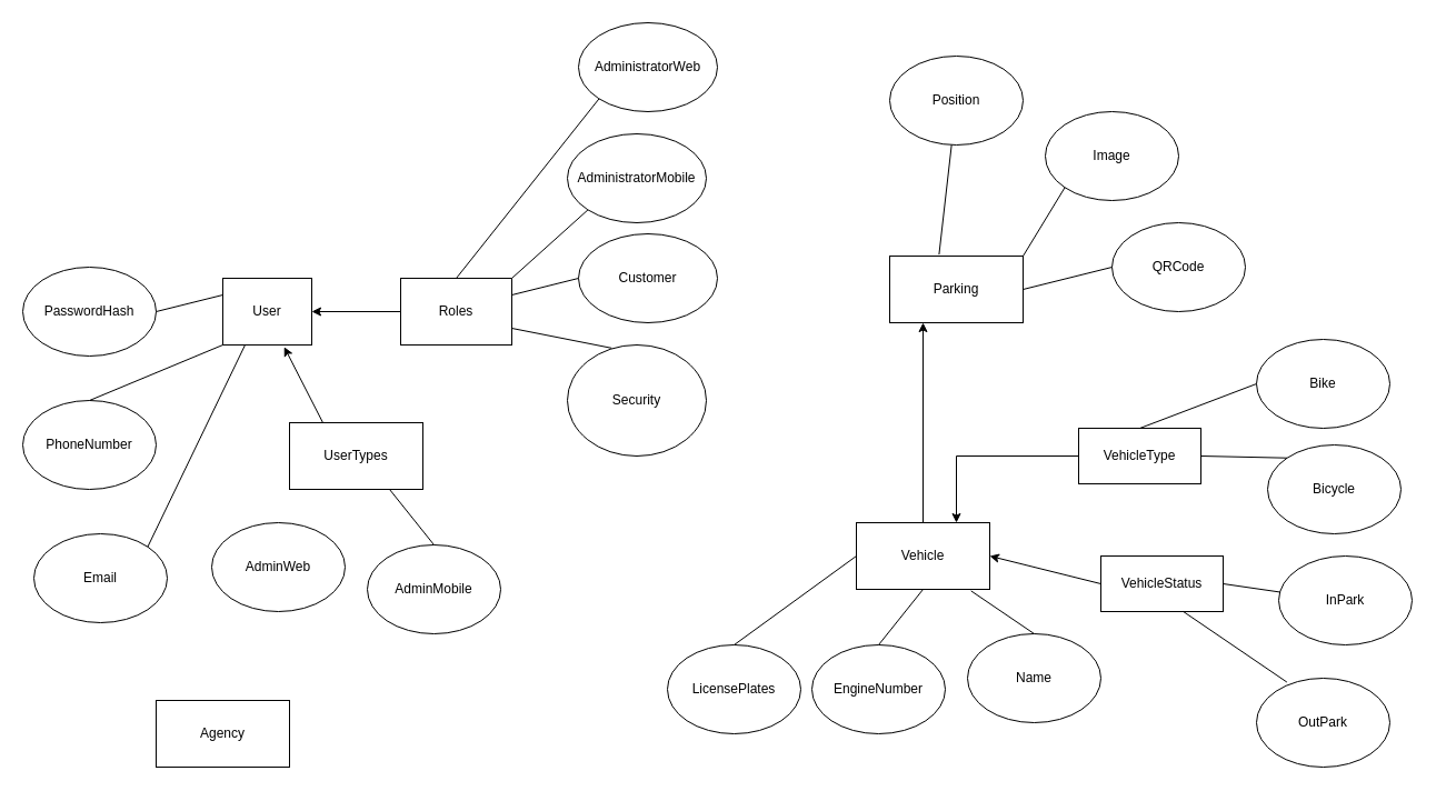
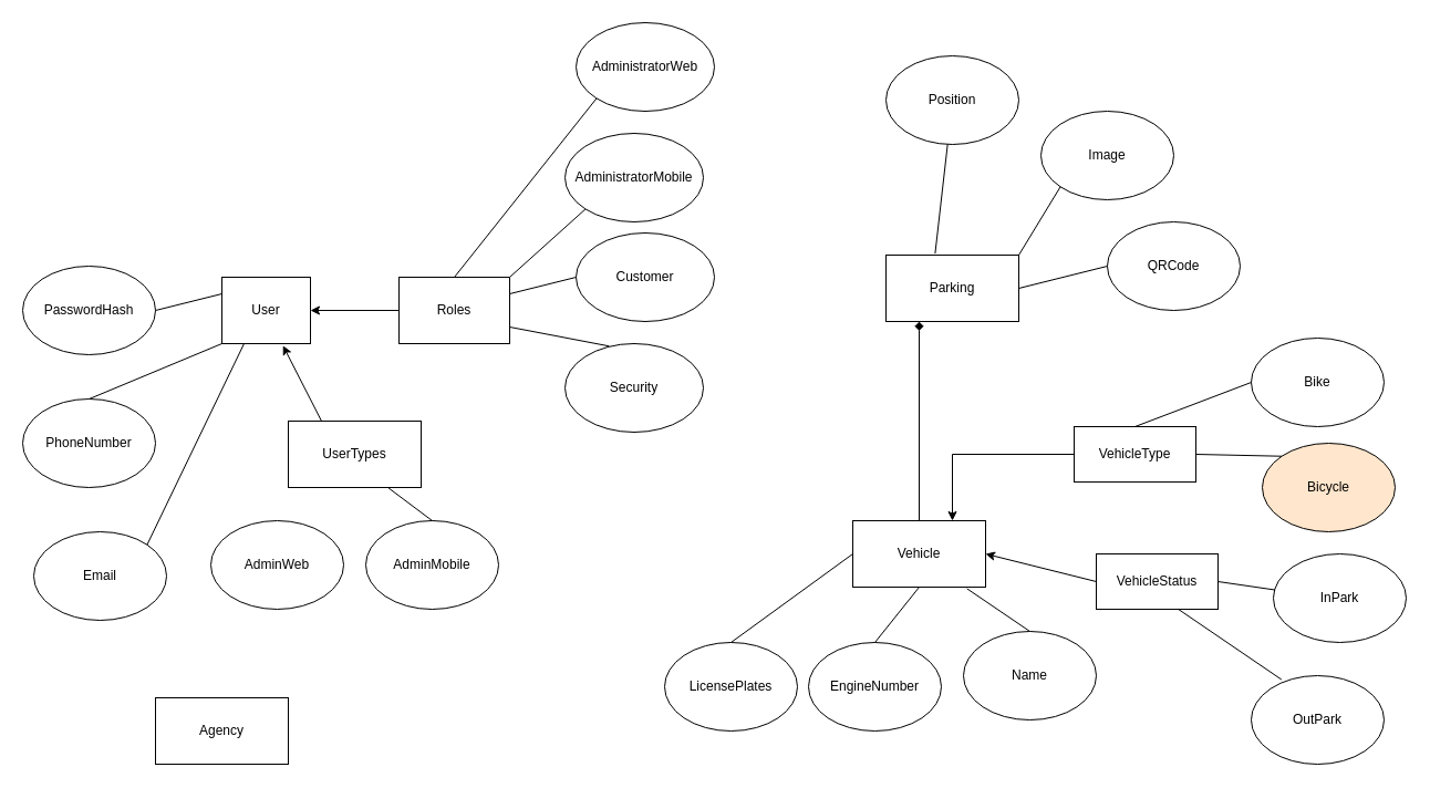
- <mxCell id="4" style="edgeStyle=orthogonalEdgeStyle;rounded=0;orthogonalLoop=1;jettySize=auto;html=1;entryX=0.25;entryY=1;entryDx=0;entryDy=0;" parent="1" source="5" target="3" edge="1"><mxGeometry relative="1" as="geometry" /></mxCell>
+ <mxCell id="4" style="edgeStyle=orthogonalEdgeStyle;rounded=0;orthogonalLoop=1;jettySize=auto;html=1;entryX=0.25;entryY=1;entryDx=0;entryDy=0;endArrow=diamond;" parent="1" source="5" target="3" edge="1"><mxGeometry relative="1" as="geometry" /></mxCell>
- <mxCell id="22" value="Security" style="ellipse;whiteSpace=wrap;html=1;" parent="1" vertex="1"><mxGeometry x="510" y="310" width="125" height="100" as="geometry" /></mxCell>
+ <mxCell id="22" value="Security" style="ellipse;whiteSpace=wrap;html=1;" parent="1" vertex="1"><mxGeometry x="510" y="310" width="125" height="80" as="geometry" /></mxCell>
- <mxCell id="43" value="Bicycle" style="ellipse;whiteSpace=wrap;html=1;" parent="1" vertex="1"><mxGeometry x="1140" y="400" width="120" height="80" as="geometry" /></mxCell>
+ <mxCell id="43" value="Bicycle" style="ellipse;whiteSpace=wrap;html=1;fillColor=#ffe6cc;" parent="1" vertex="1"><mxGeometry x="1140" y="400" width="120" height="80" as="geometry" /></mxCell>
- <mxCell id="18" value="AdminMobile" style="ellipse;whiteSpace=wrap;html=1;" parent="1" vertex="1"><mxGeometry x="330" y="490" width="120" height="80" as="geometry" /></mxCell>
+ <mxCell id="18" value="AdminMobile" style="ellipse;whiteSpace=wrap;html=1;" parent="1" vertex="1"><mxGeometry x="330" y="470" width="120" height="80" as="geometry" /></mxCell>
